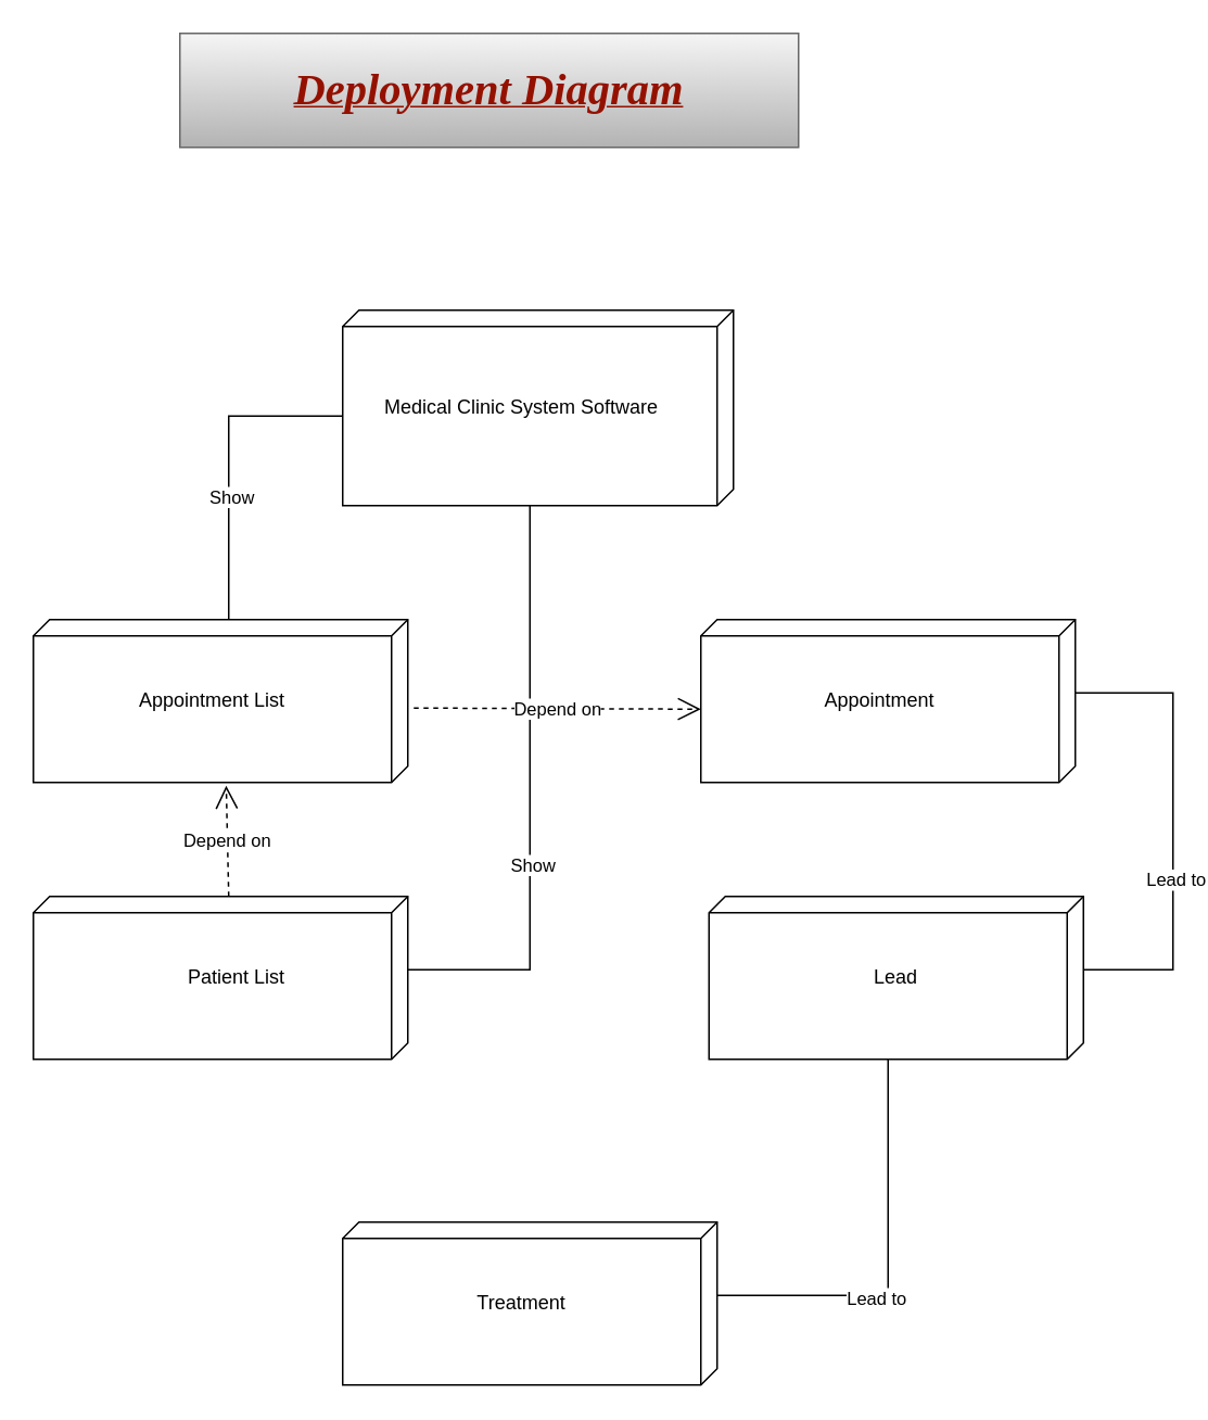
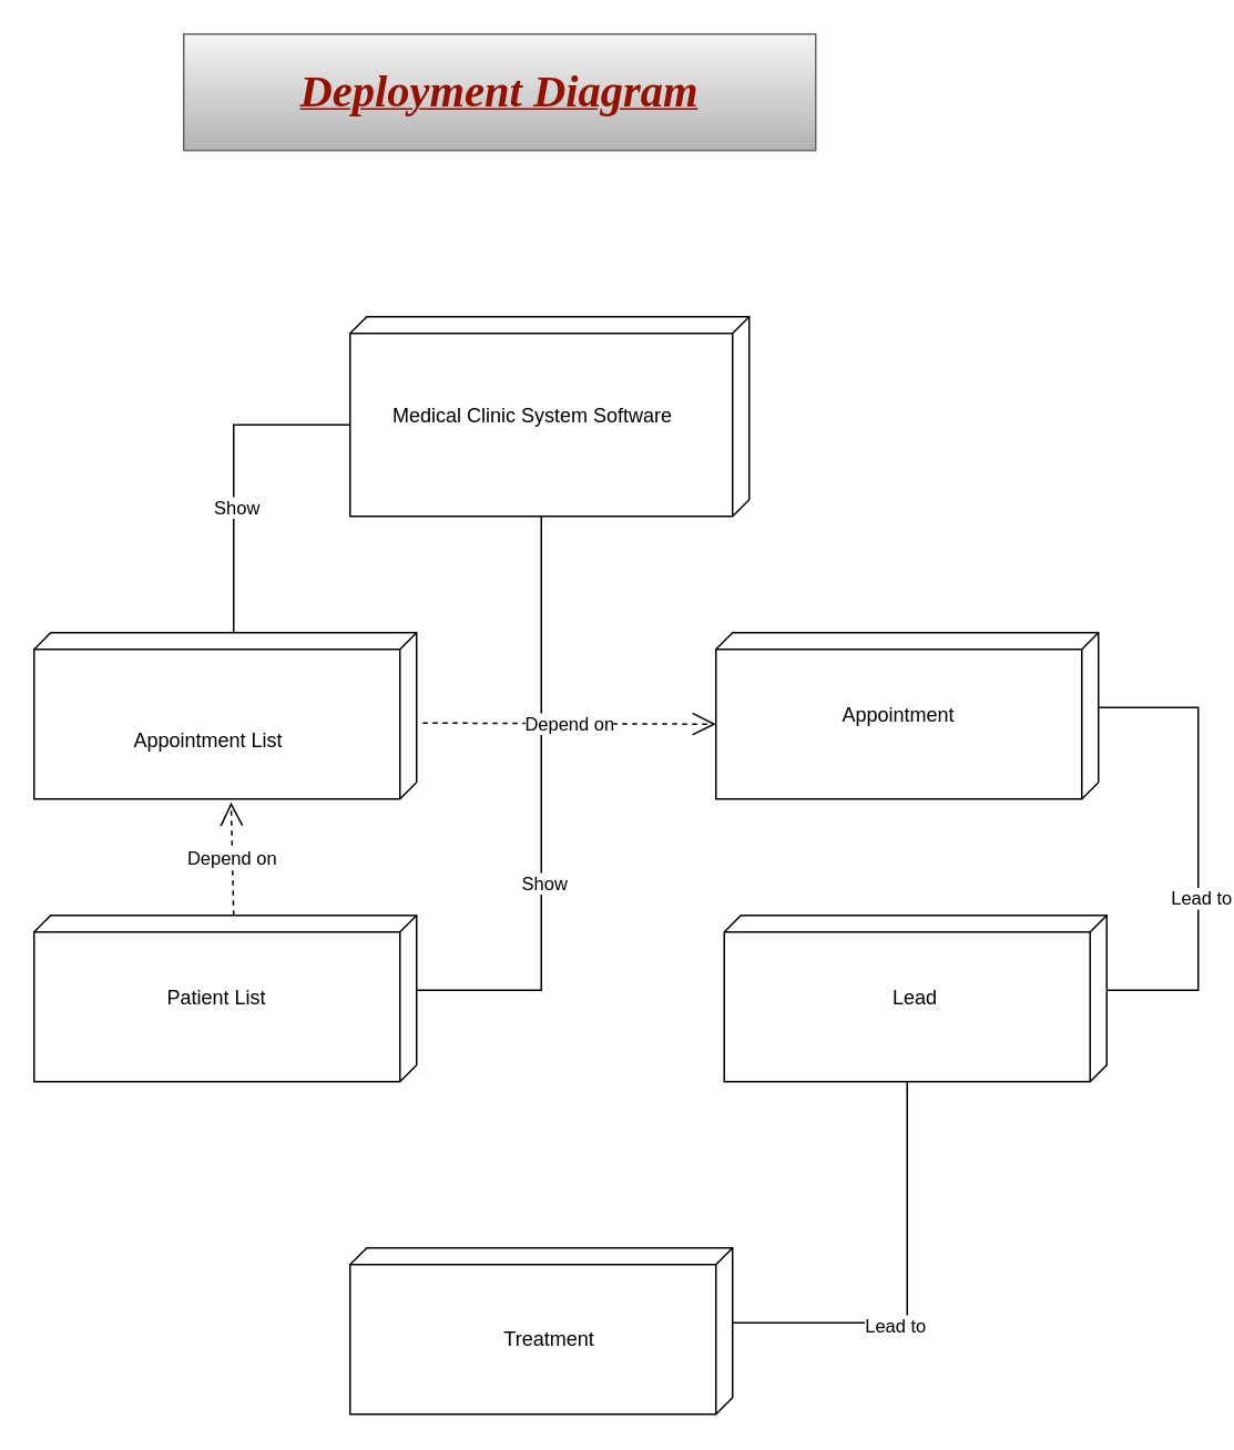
- <mxCell id="6" value="Appointment List" style="text;html=1;align=center;verticalAlign=middle;whiteSpace=wrap;rounded=0;" vertex="1" parent="1"><mxGeometry x="30" y="415" width="200" height="30" as="geometry" /></mxCell>
+ <mxCell id="6" value="Appointment List" style="text;html=1;align=center;verticalAlign=middle;whiteSpace=wrap;rounded=0;" vertex="1" parent="1"><mxGeometry x="25" y="430" width="200" height="30" as="geometry" /></mxCell>
- <mxCell id="10" value="Patient List" style="text;html=1;align=center;verticalAlign=middle;whiteSpace=wrap;rounded=0;" vertex="1" parent="1"><mxGeometry x="45" y="585" width="200" height="30" as="geometry" /></mxCell>
+ <mxCell id="10" value="Patient List" style="text;html=1;align=center;verticalAlign=middle;whiteSpace=wrap;rounded=0;" vertex="1" parent="1"><mxGeometry x="30" y="585" width="200" height="30" as="geometry" /></mxCell>
- <mxCell id="14" value="Treatment" style="text;html=1;align=center;verticalAlign=middle;whiteSpace=wrap;rounded=0;" vertex="1" parent="1"><mxGeometry x="220" y="785" width="200" height="30" as="geometry" /></mxCell>
+ <mxCell id="14" value="Treatment" style="text;html=1;align=center;verticalAlign=middle;whiteSpace=wrap;rounded=0;" vertex="1" parent="1"><mxGeometry x="230" y="790" width="200" height="30" as="geometry" /></mxCell>
